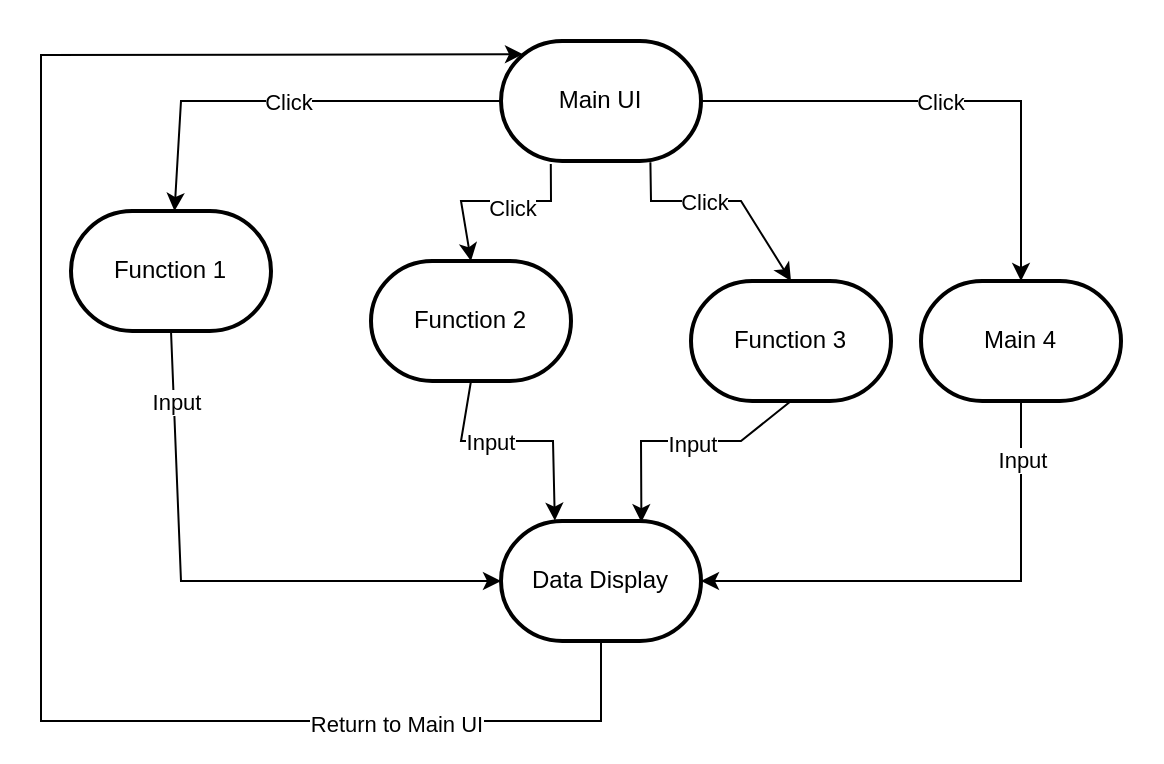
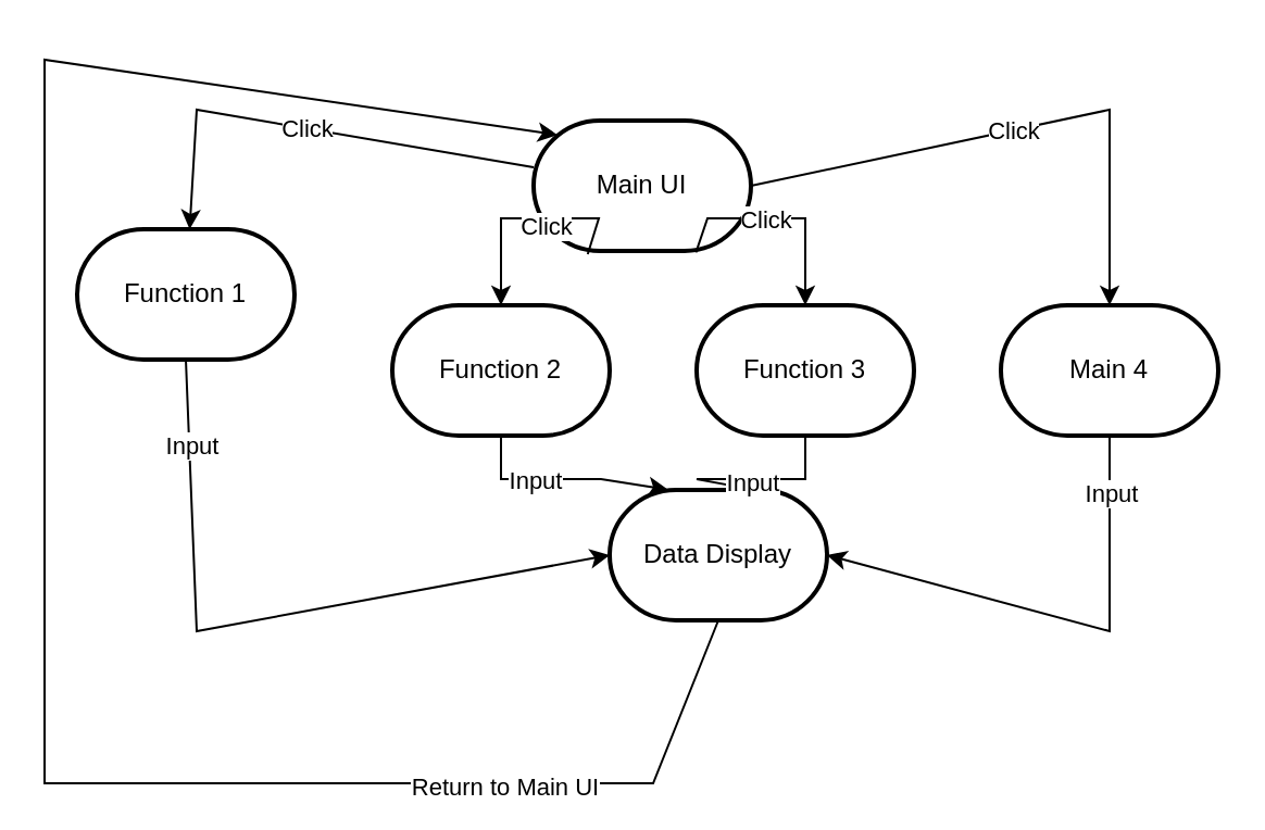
- <mxCell id="2" value="Main UI" style="strokeWidth=2;html=1;shape=mxgraph.flowchart.terminator;whiteSpace=wrap;" vertex="1" parent="1"><mxGeometry x="250" y="20" width="100" height="60" as="geometry" /></mxCell>
+ <mxCell id="2" value="Main UI" style="strokeWidth=2;html=1;shape=mxgraph.flowchart.terminator;whiteSpace=wrap;" vertex="1" parent="1"><mxGeometry x="245" y="55" width="100" height="60" as="geometry" /></mxCell>
- <mxCell id="4" value="Function 2" style="strokeWidth=2;html=1;shape=mxgraph.flowchart.terminator;whiteSpace=wrap;" vertex="1" parent="1"><mxGeometry x="185" y="130" width="100" height="60" as="geometry" /></mxCell>
+ <mxCell id="4" value="Function 2" style="strokeWidth=2;html=1;shape=mxgraph.flowchart.terminator;whiteSpace=wrap;" vertex="1" parent="1"><mxGeometry x="180" y="140" width="100" height="60" as="geometry" /></mxCell>
- <mxCell id="5" value="Function 3" style="strokeWidth=2;html=1;shape=mxgraph.flowchart.terminator;whiteSpace=wrap;" vertex="1" parent="1"><mxGeometry x="345" y="140" width="100" height="60" as="geometry" /></mxCell>
+ <mxCell id="5" value="Function 3" style="strokeWidth=2;html=1;shape=mxgraph.flowchart.terminator;whiteSpace=wrap;" vertex="1" parent="1"><mxGeometry x="320" y="140" width="100" height="60" as="geometry" /></mxCell>
- <mxCell id="7" value="Data Display" style="strokeWidth=2;html=1;shape=mxgraph.flowchart.terminator;whiteSpace=wrap;" vertex="1" parent="1"><mxGeometry x="250" y="260" width="100" height="60" as="geometry" /></mxCell>
+ <mxCell id="7" value="Data Display" style="strokeWidth=2;html=1;shape=mxgraph.flowchart.terminator;whiteSpace=wrap;" vertex="1" parent="1"><mxGeometry x="280" y="225" width="100" height="60" as="geometry" /></mxCell>
